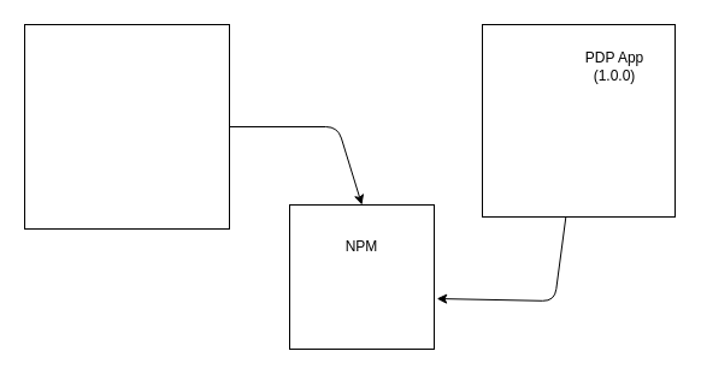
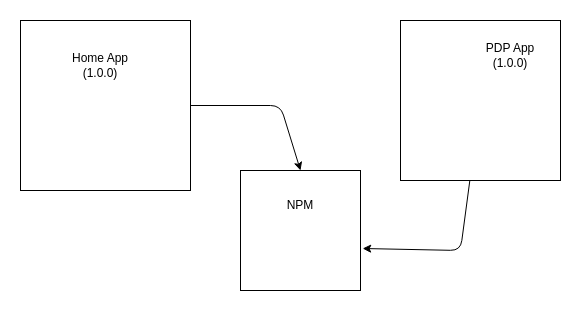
+ <mxCell id="4" value="Home App (1.0.0)&lt;br&gt;" style="text;html=1;strokeColor=none;fillColor=none;align=center;verticalAlign=middle;whiteSpace=wrap;rounded=0;" vertex="1" parent="1"><mxGeometry x="70" y="50" width="60" height="30" as="geometry" /></mxCell>
